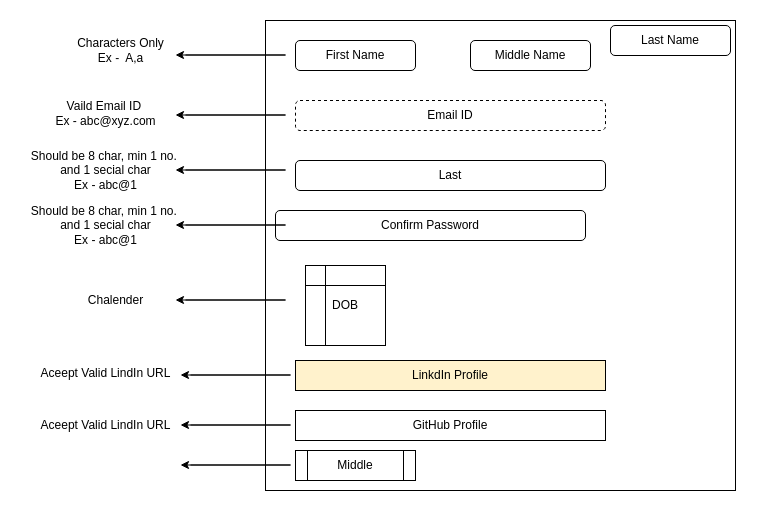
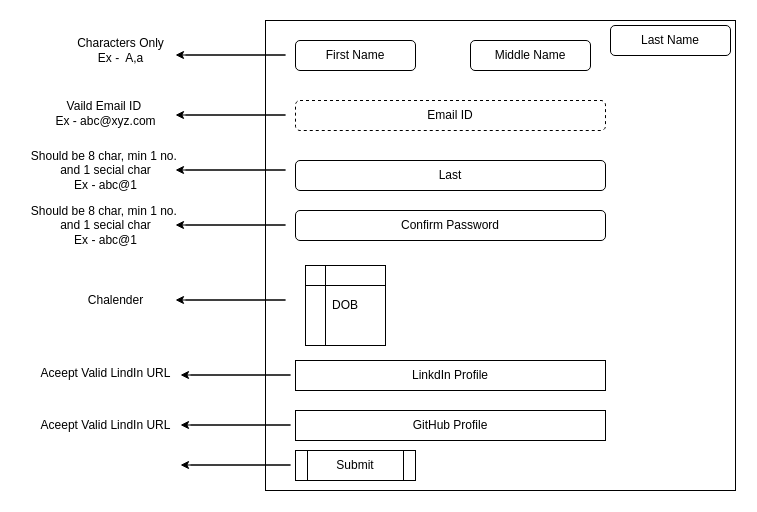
- <mxCell id="8" value="Confirm Password" style="rounded=1;whiteSpace=wrap;html=1;" vertex="1" parent="1"><mxGeometry x="275" y="210" width="310" height="30" as="geometry" /></mxCell>
+ <mxCell id="8" value="Confirm Password" style="rounded=1;whiteSpace=wrap;html=1;" vertex="1" parent="1"><mxGeometry x="295" y="210" width="310" height="30" as="geometry" /></mxCell>
- <mxCell id="10" value="LinkdIn Profile" style="rounded=0;whiteSpace=wrap;html=1;fillColor=#fff2cc;" vertex="1" parent="1"><mxGeometry x="295" y="360" width="310" height="30" as="geometry" /></mxCell>
+ <mxCell id="10" value="LinkdIn Profile" style="rounded=0;whiteSpace=wrap;html=1;" vertex="1" parent="1"><mxGeometry x="295" y="360" width="310" height="30" as="geometry" /></mxCell>
- <mxCell id="12" value="Middle" style="shape=process;whiteSpace=wrap;html=1;backgroundOutline=1;" vertex="1" parent="1"><mxGeometry x="295" y="450" width="120" height="30" as="geometry" /></mxCell>
+ <mxCell id="12" value="Submit" style="shape=process;whiteSpace=wrap;html=1;backgroundOutline=1;" vertex="1" parent="1"><mxGeometry x="295" y="450" width="120" height="30" as="geometry" /></mxCell>
